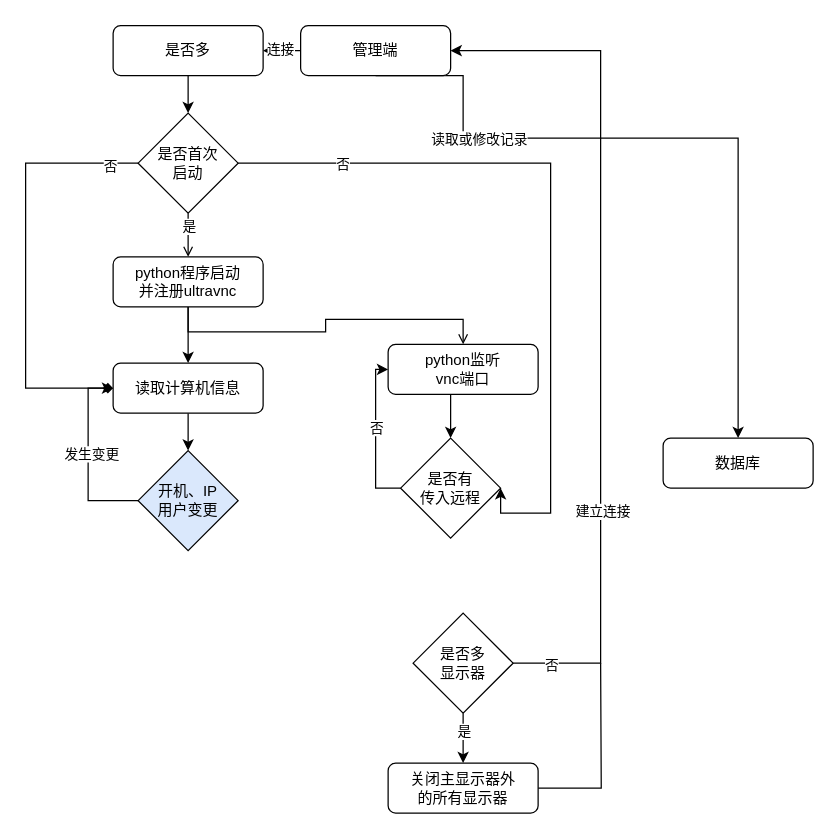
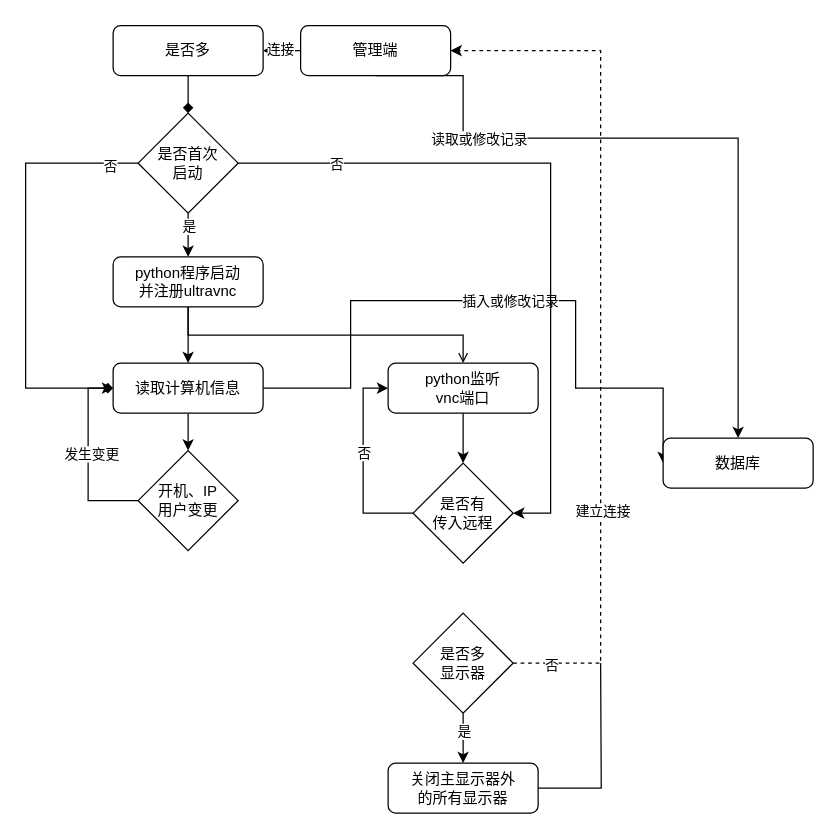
- <mxCell id="5" style="edgeStyle=orthogonalEdgeStyle;rounded=0;orthogonalLoop=1;jettySize=auto;html=1;exitX=0.5;exitY=1;exitDx=0;exitDy=0;entryX=0.5;entryY=0;entryDx=0;entryDy=0;" parent="1" source="6" target="39" edge="1"><mxGeometry relative="1" as="geometry" /></mxCell>
+ <mxCell id="5" style="edgeStyle=orthogonalEdgeStyle;rounded=0;orthogonalLoop=1;jettySize=auto;html=1;exitX=0.5;exitY=1;exitDx=0;exitDy=0;entryX=0.5;entryY=0;entryDx=0;entryDy=0;endArrow=diamond;" parent="1" source="6" target="39" edge="1"><mxGeometry relative="1" as="geometry" /></mxCell>
- <mxCell id="27" style="edgeStyle=orthogonalEdgeStyle;rounded=0;orthogonalLoop=1;jettySize=auto;html=1;exitX=1;exitY=0.5;exitDx=0;exitDy=0;entryX=1;entryY=0.5;entryDx=0;entryDy=0;" parent="1" source="30" target="11" edge="1"><mxGeometry relative="1" as="geometry"><Array as="points"><mxPoint x="480" y="530" /><mxPoint x="480" y="40" /></Array></mxGeometry></mxCell>
+ <mxCell id="27" style="edgeStyle=orthogonalEdgeStyle;rounded=0;orthogonalLoop=1;jettySize=auto;html=1;exitX=1;exitY=0.5;exitDx=0;exitDy=0;entryX=1;entryY=0.5;entryDx=0;entryDy=0;dashed=1;" parent="1" source="30" target="11" edge="1"><mxGeometry relative="1" as="geometry"><Array as="points"><mxPoint x="480" y="530" /><mxPoint x="480" y="40" /></Array></mxGeometry></mxCell>
- <mxCell id="33" style="edgeStyle=orthogonalEdgeStyle;rounded=0;orthogonalLoop=1;jettySize=auto;html=1;exitX=0.5;exitY=1;exitDx=0;exitDy=0;entryX=0.5;entryY=0;entryDx=0;entryDy=0;endArrow=open;" parent="1" source="39" target="4" edge="1"><mxGeometry relative="1" as="geometry" /></mxCell>
+ <mxCell id="33" style="edgeStyle=orthogonalEdgeStyle;rounded=0;orthogonalLoop=1;jettySize=auto;html=1;exitX=0.5;exitY=1;exitDx=0;exitDy=0;entryX=0.5;entryY=0;entryDx=0;entryDy=0;" parent="1" source="39" target="4" edge="1"><mxGeometry relative="1" as="geometry" /></mxCell>
+ <mxCell id="12" style="edgeStyle=orthogonalEdgeStyle;rounded=0;orthogonalLoop=1;jettySize=auto;html=1;exitX=1;exitY=0.5;exitDx=0;exitDy=0;entryX=0;entryY=0.5;entryDx=0;entryDy=0;" parent="1" source="16" target="14" edge="1"><mxGeometry relative="1" as="geometry"><mxPoint x="280" y="310" as="sourcePoint" /><Array as="points"><mxPoint x="280" y="310" /><mxPoint x="280" y="240" /><mxPoint x="460" y="240" /><mxPoint x="460" y="310" /></Array></mxGeometry></mxCell>
+ <mxCell id="13" value="插入或修改记录" style="edgeLabel;html=1;align=center;verticalAlign=middle;resizable=0;points=[];" parent="12" vertex="1" connectable="0"><mxGeometry x="-0.072" y="3" relative="1" as="geometry"><mxPoint x="26" y="3" as="offset" /></mxGeometry></mxCell>
- <mxCell id="21" value="python监听&lt;div&gt;vnc端口&lt;/div&gt;" style="rounded=1;whiteSpace=wrap;html=1;" parent="1" vertex="1"><mxGeometry x="310" y="275" width="120" height="40" as="geometry" /></mxCell>
+ <mxCell id="21" value="python监听&lt;div&gt;vnc端口&lt;/div&gt;" style="rounded=1;whiteSpace=wrap;html=1;" parent="1" vertex="1"><mxGeometry x="310" y="290" width="120" height="40" as="geometry" /></mxCell>
- <mxCell id="24" value="是否有&lt;div&gt;传入远程&lt;/div&gt;" style="rhombus;whiteSpace=wrap;html=1;" parent="1" vertex="1"><mxGeometry x="320" y="350" width="80" height="80" as="geometry" /></mxCell>
+ <mxCell id="24" value="是否有&lt;div&gt;传入远程&lt;/div&gt;" style="rhombus;whiteSpace=wrap;html=1;" parent="1" vertex="1"><mxGeometry x="330" y="370" width="80" height="80" as="geometry" /></mxCell>
- <mxCell id="19" value="开机、IP&lt;div&gt;用户变更&lt;/div&gt;" style="rhombus;whiteSpace=wrap;html=1;fillColor=#dae8fc;" parent="1" vertex="1"><mxGeometry x="110" y="360" width="80" height="80" as="geometry" /></mxCell>
+ <mxCell id="19" value="开机、IP&lt;div&gt;用户变更&lt;/div&gt;" style="rhombus;whiteSpace=wrap;html=1;" parent="1" vertex="1"><mxGeometry x="110" y="360" width="80" height="80" as="geometry" /></mxCell>
